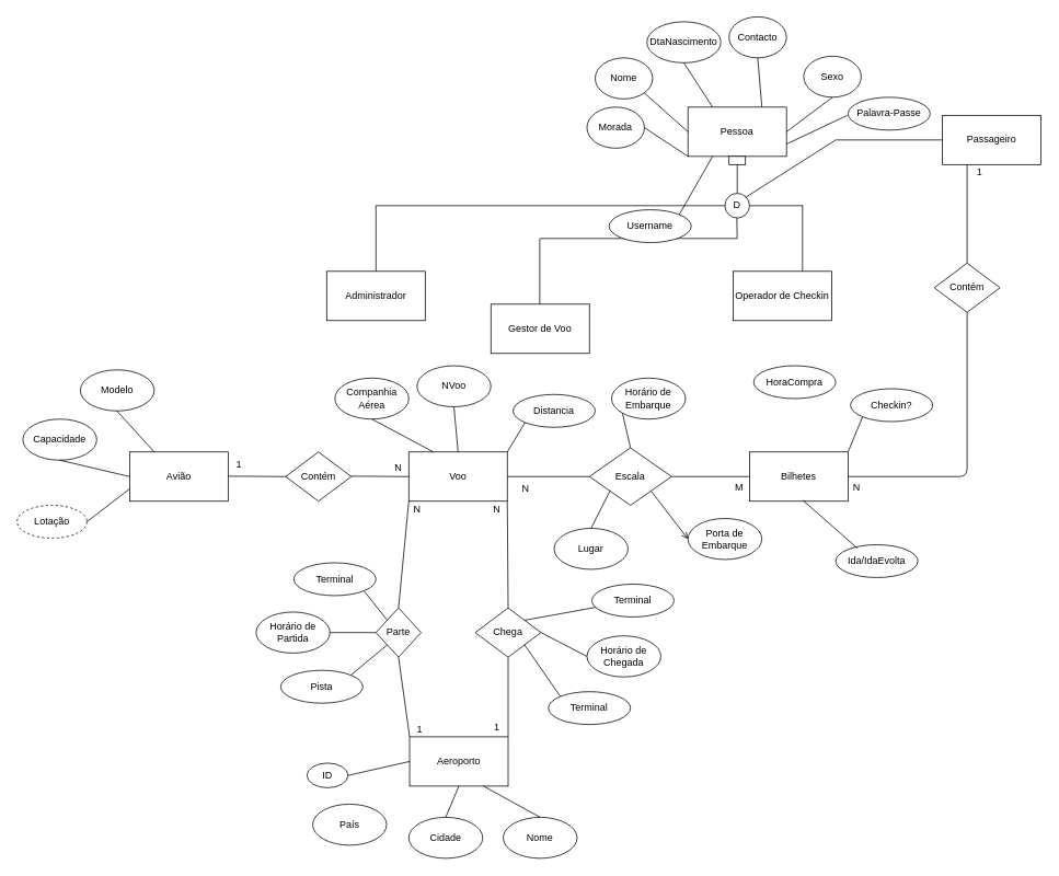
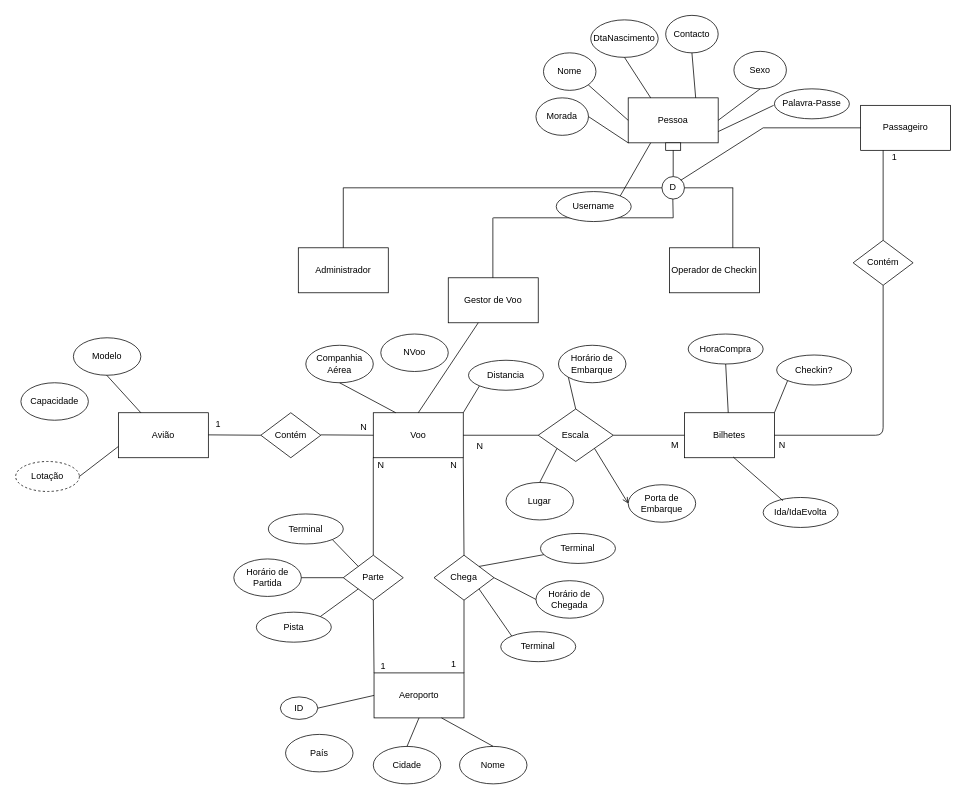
+ <mxCell id="106" value="" style="endArrow=none;html=1;rounded=0;exitX=0.5;exitY=1;exitDx=0;exitDy=0;" edge="1" parent="1" source="105" target="2"><mxGeometry relative="1" as="geometry"><mxPoint x="1050" y="518" as="sourcePoint" /><mxPoint x="1210" y="518" as="targetPoint" /></mxGeometry></mxCell>
- <mxCell id="70" value="" style="endArrow=none;html=1;entryX=0.5;entryY=1;entryDx=0;entryDy=0;exitX=0.5;exitY=0;exitDx=0;exitDy=0;" parent="1" source="6" target="69" edge="1"><mxGeometry width="50" height="50" relative="1" as="geometry"><mxPoint x="757" y="570" as="sourcePoint" /><mxPoint x="807" y="520" as="targetPoint" /></mxGeometry></mxCell>
+ <mxCell id="70" value="" style="endArrow=none;html=1;exitX=0.5;exitY=0;exitDx=0;exitDy=0;" parent="1" source="6" target="17" edge="1"><mxGeometry width="50" height="50" relative="1" as="geometry"><mxPoint x="757" y="570" as="sourcePoint" /><mxPoint x="807" y="520" as="targetPoint" /></mxGeometry></mxCell>
- <mxCell id="76" value="" style="endArrow=none;html=1;entryX=0.5;entryY=1;entryDx=0;entryDy=0;exitX=0;exitY=0.5;exitDx=0;exitDy=0;" parent="1" source="5" target="75" edge="1"><mxGeometry width="50" height="50" relative="1" as="geometry"><mxPoint x="77" y="620" as="sourcePoint" /><mxPoint x="127" y="570" as="targetPoint" /></mxGeometry></mxCell>
- <mxCell id="52" value="Porta de Embarque" style="ellipse;whiteSpace=wrap;html=1;" parent="1" vertex="1"><mxGeometry x="837" y="631" width="90" height="50" as="geometry" /></mxCell>
+ <mxCell id="52" value="Porta de Embarque" style="ellipse;whiteSpace=wrap;html=1;" parent="1" vertex="1"><mxGeometry x="837" y="646" width="90" height="50" as="geometry" /></mxCell>
- <mxCell id="37" value="Parte" style="rhombus;whiteSpace=wrap;html=1;" parent="1" vertex="1"><mxGeometry x="457" y="740" width="55" height="60" as="geometry" /></mxCell>
+ <mxCell id="37" value="Parte" style="rhombus;whiteSpace=wrap;html=1;" parent="1" vertex="1"><mxGeometry x="457" y="740" width="80" height="60" as="geometry" /></mxCell>
